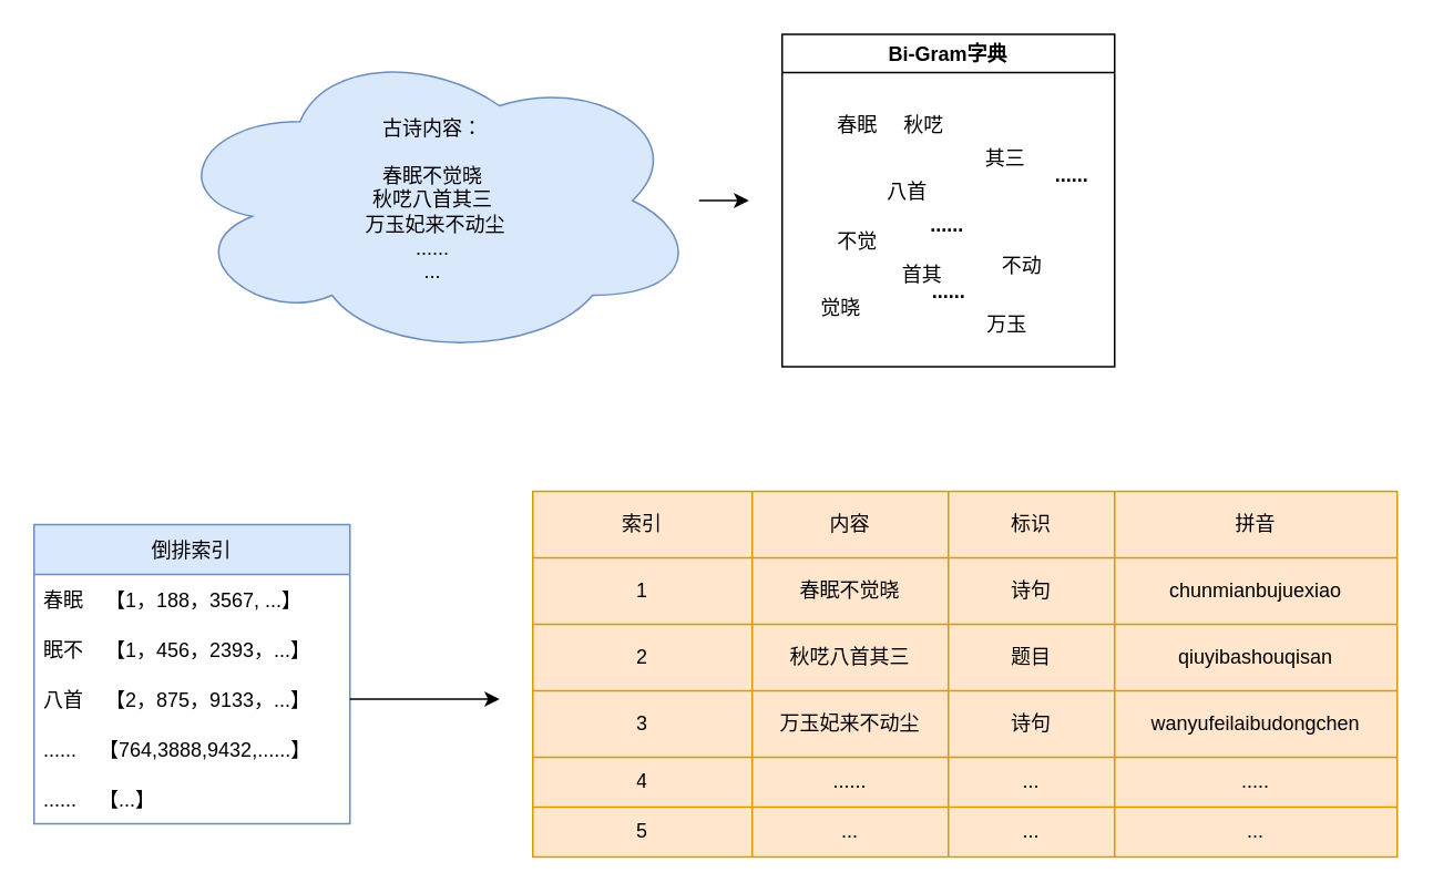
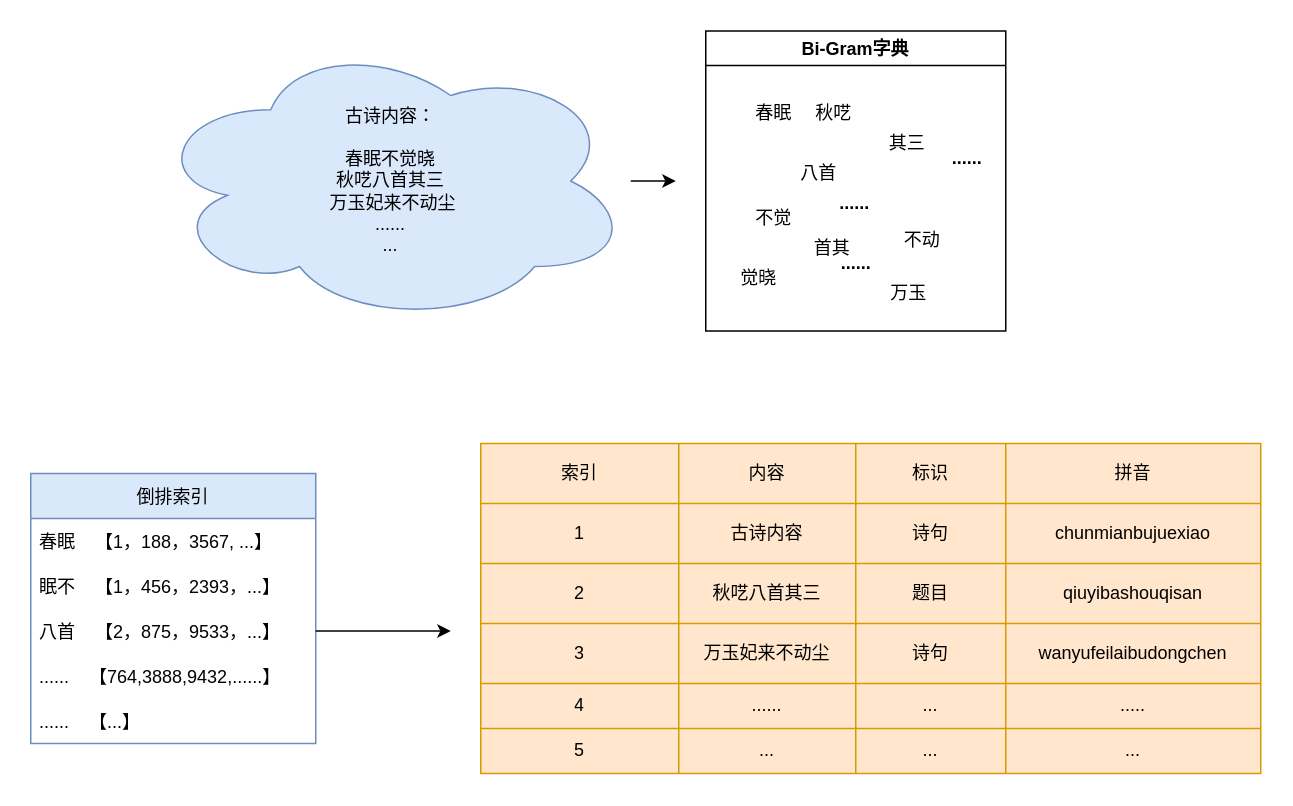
- <mxCell id="12" value="&lt;span style=&quot;text-align: left;&quot;&gt;春眠不觉晓&lt;/span&gt;" style="shape=partialRectangle;html=1;whiteSpace=wrap;connectable=0;overflow=hidden;fillColor=none;top=0;left=0;bottom=0;right=0;pointerEvents=1;" vertex="1" parent="10"><mxGeometry x="132" width="118" height="40" as="geometry"><mxRectangle width="118" height="40" as="alternateBounds" /></mxGeometry></mxCell>
+ <mxCell id="12" value="&lt;span style=&quot;text-align: left;&quot;&gt;古诗内容&lt;/span&gt;" style="shape=partialRectangle;html=1;whiteSpace=wrap;connectable=0;overflow=hidden;fillColor=none;top=0;left=0;bottom=0;right=0;pointerEvents=1;" vertex="1" parent="10"><mxGeometry x="132" width="118" height="40" as="geometry"><mxRectangle width="118" height="40" as="alternateBounds" /></mxGeometry></mxCell>
- <mxCell id="51" value="八首    【2，875，9133，...】" style="text;strokeColor=none;fillColor=none;align=left;verticalAlign=middle;spacingLeft=4;spacingRight=4;overflow=hidden;points=[[0,0.5],[1,0.5]];portConstraint=eastwest;rotatable=0;" vertex="1" parent="48"><mxGeometry y="90" width="190" height="30" as="geometry" /></mxCell>
+ <mxCell id="51" value="八首    【2，875，9533，...】" style="text;strokeColor=none;fillColor=none;align=left;verticalAlign=middle;spacingLeft=4;spacingRight=4;overflow=hidden;points=[[0,0.5],[1,0.5]];portConstraint=eastwest;rotatable=0;" vertex="1" parent="48"><mxGeometry y="90" width="190" height="30" as="geometry" /></mxCell>
